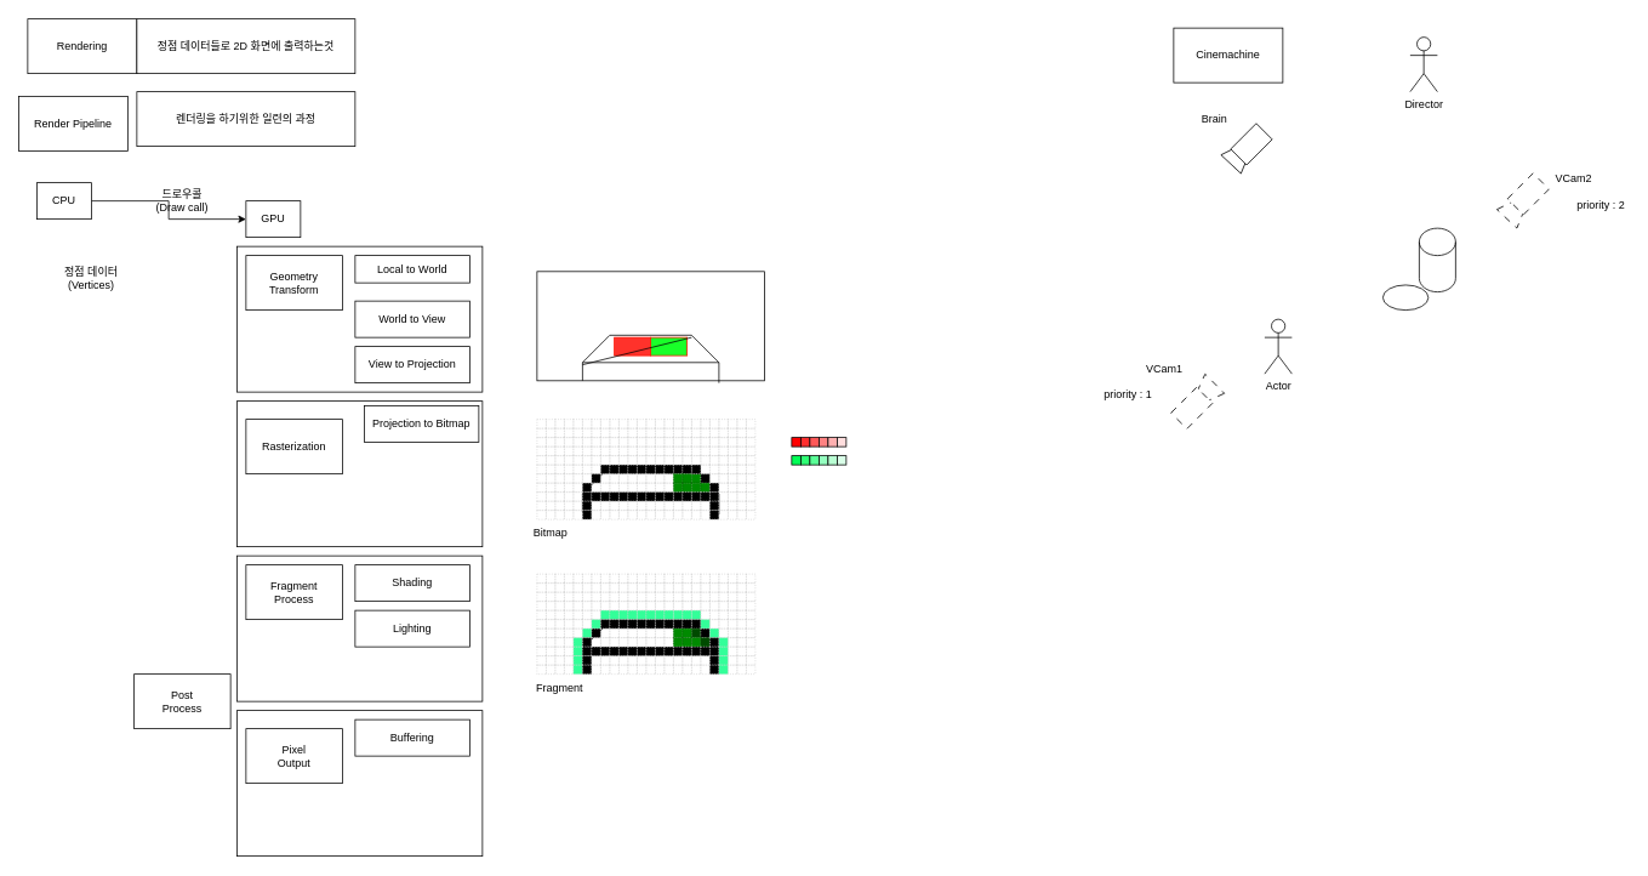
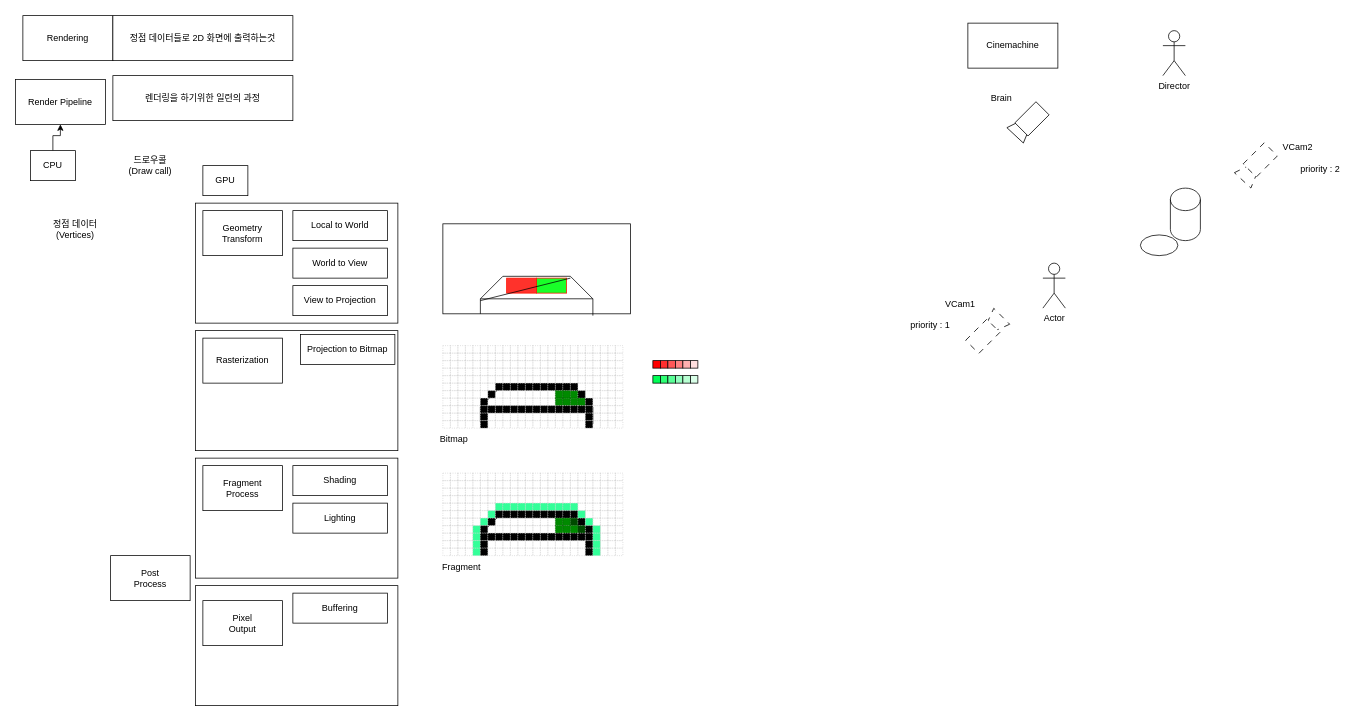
- <mxCell id="8" style="edgeStyle=orthogonalEdgeStyle;rounded=0;orthogonalLoop=1;jettySize=auto;html=1;entryX=0;entryY=0.5;entryDx=0;entryDy=0;" parent="1" source="9" target="11" edge="1"><mxGeometry relative="1" as="geometry" /></mxCell>
+ <mxCell id="8" style="edgeStyle=orthogonalEdgeStyle;rounded=0;orthogonalLoop=1;jettySize=auto;html=1;" parent="1" source="9" target="6" edge="1"><mxGeometry relative="1" as="geometry" /></mxCell>
- <mxCell id="14" value="Local to World" style="rounded=0;whiteSpace=wrap;html=1;" parent="1" vertex="1"><mxGeometry x="390" y="280" width="126" height="30" as="geometry" /></mxCell>
+ <mxCell id="14" value="Local to World" style="rounded=0;whiteSpace=wrap;html=1;" parent="1" vertex="1"><mxGeometry x="390" y="280" width="126" height="40" as="geometry" /></mxCell>
- <mxCell id="294" value="Rasterization" style="rounded=0;whiteSpace=wrap;html=1;" parent="1" vertex="1"><mxGeometry x="270" y="460" width="106" height="60" as="geometry" /></mxCell>
+ <mxCell id="294" value="Rasterization" style="rounded=0;whiteSpace=wrap;html=1;" parent="1" vertex="1"><mxGeometry x="270" y="450" width="106" height="60" as="geometry" /></mxCell>
